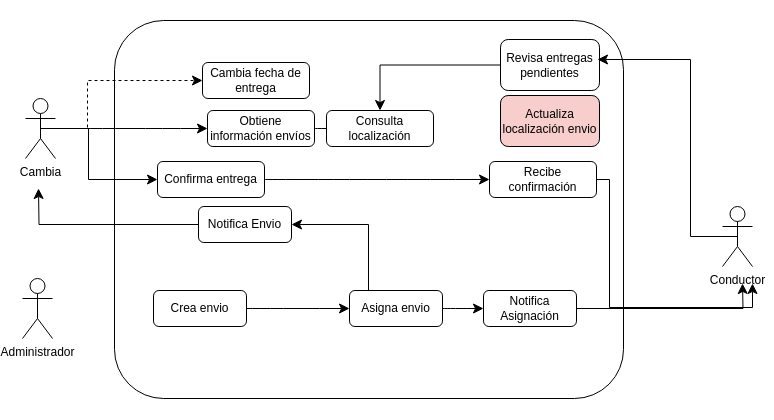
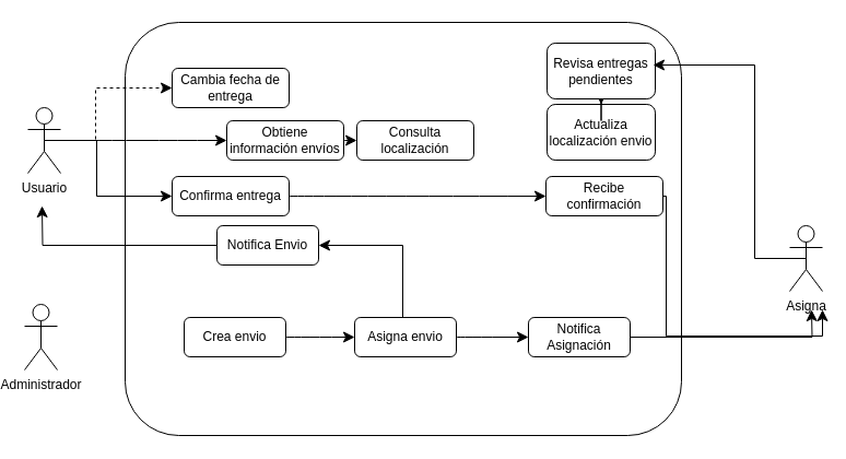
- <mxCell id="30" style="edgeStyle=orthogonalEdgeStyle;rounded=0;orthogonalLoop=1;jettySize=auto;html=1;entryX=0.5;entryY=0;entryDx=0;entryDy=0;fontSize=12;startSize=8;endSize=8;" edge="1" parent="1" source="31" target="25"><mxGeometry relative="1" as="geometry" /></mxCell>
+ <mxCell id="30" style="edgeStyle=orthogonalEdgeStyle;rounded=0;orthogonalLoop=1;jettySize=auto;html=1;fontSize=12;startSize=8;endSize=8;" edge="1" parent="1" source="31" target="23"><mxGeometry relative="1" as="geometry" /></mxCell>
- <mxCell id="26" value="Cambia fecha de entrega" style="rounded=1;whiteSpace=wrap;html=1;" vertex="1" parent="1"><mxGeometry x="200" y="62" width="107" height="36" as="geometry" /></mxCell>
+ <mxCell id="26" value="Cambia fecha de entrega" style="rounded=1;whiteSpace=wrap;html=1;" vertex="1" parent="1"><mxGeometry x="155" y="62" width="107" height="36" as="geometry" /></mxCell>
- <mxCell id="23" value="Actualiza localización envio" style="rounded=1;whiteSpace=wrap;html=1;fillColor=#f8cecc;" vertex="1" parent="1"><mxGeometry x="498" y="95" width="99" height="51" as="geometry" /></mxCell>
+ <mxCell id="23" value="Actualiza localización envio" style="rounded=1;whiteSpace=wrap;html=1;" vertex="1" parent="1"><mxGeometry x="498" y="95" width="99" height="51" as="geometry" /></mxCell>
- <mxCell id="21" style="edgeStyle=none;curved=1;rounded=0;orthogonalLoop=1;jettySize=auto;html=1;fontSize=12;startSize=8;endSize=8;endArrow=none;" edge="1" parent="1" source="22" target="25"><mxGeometry relative="1" as="geometry" /></mxCell>
+ <mxCell id="21" style="edgeStyle=none;curved=1;rounded=0;orthogonalLoop=1;jettySize=auto;html=1;fontSize=12;startSize=8;endSize=8;" edge="1" parent="1" source="22" target="25"><mxGeometry relative="1" as="geometry" /></mxCell>
- <mxCell id="5" value="Cambia&lt;div&gt;&lt;br&gt;&lt;/div&gt;" style="shape=umlActor;verticalLabelPosition=bottom;verticalAlign=top;html=1;outlineConnect=0;" vertex="1" parent="1"><mxGeometry x="23" y="98" width="30" height="60" as="geometry" /></mxCell>
+ <mxCell id="5" value="Usuario&lt;div&gt;&lt;br&gt;&lt;/div&gt;" style="shape=umlActor;verticalLabelPosition=bottom;verticalAlign=top;html=1;outlineConnect=0;" vertex="1" parent="1"><mxGeometry x="23" y="98" width="30" height="60" as="geometry" /></mxCell>
- <mxCell id="27" value="Recibe confirmación" style="rounded=1;whiteSpace=wrap;html=1;" vertex="1" parent="1"><mxGeometry x="487" y="161" width="107" height="36" as="geometry" /></mxCell>
+ <mxCell id="27" value="Recibe confirmación" style="rounded=1;whiteSpace=wrap;html=1;" vertex="1" parent="1"><mxGeometry x="497" y="161" width="107" height="36" as="geometry" /></mxCell>
- <mxCell id="15" value="Conductor" style="shape=umlActor;verticalLabelPosition=bottom;verticalAlign=top;html=1;outlineConnect=0;" vertex="1" parent="1"><mxGeometry x="720" y="206" width="30" height="60" as="geometry" /></mxCell>
+ <mxCell id="15" value="Asigna" style="shape=umlActor;verticalLabelPosition=bottom;verticalAlign=top;html=1;outlineConnect=0;" vertex="1" parent="1"><mxGeometry x="720" y="206" width="30" height="60" as="geometry" /></mxCell>
- <mxCell id="11" value="Crea envio" style="rounded=1;whiteSpace=wrap;html=1;" vertex="1" parent="1"><mxGeometry x="151" y="290" width="93" height="36" as="geometry" /></mxCell>
+ <mxCell id="11" value="Crea envio" style="rounded=1;whiteSpace=wrap;html=1;" vertex="1" parent="1"><mxGeometry x="166" y="290" width="93" height="36" as="geometry" /></mxCell>
- <mxCell id="14" value="Asigna envio" style="rounded=1;whiteSpace=wrap;html=1;" vertex="1" parent="1"><mxGeometry x="347" y="290" width="93" height="36" as="geometry" /></mxCell>
+ <mxCell id="14" value="Asigna envio" style="rounded=1;whiteSpace=wrap;html=1;" vertex="1" parent="1"><mxGeometry x="322" y="290" width="93" height="36" as="geometry" /></mxCell>
